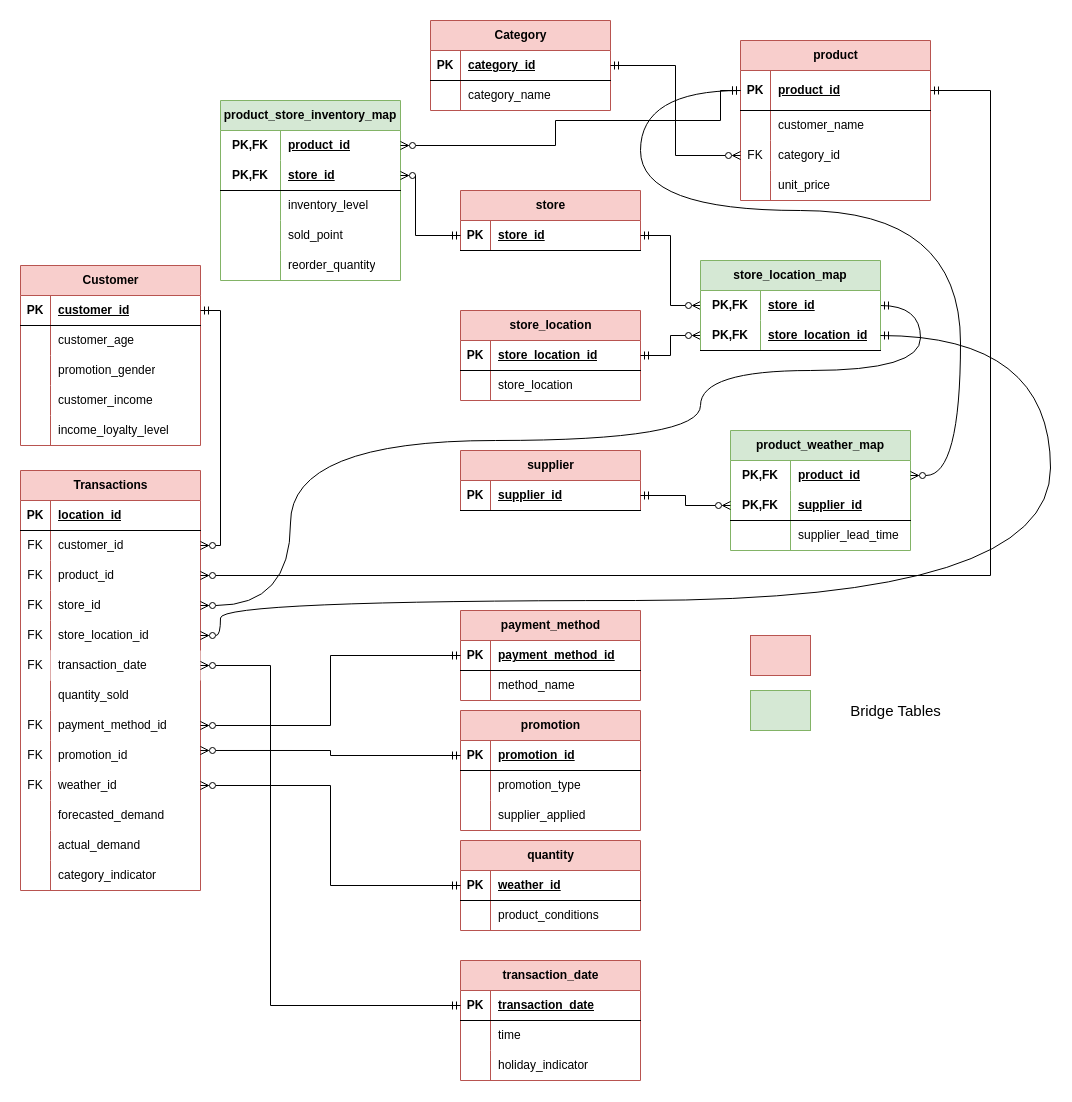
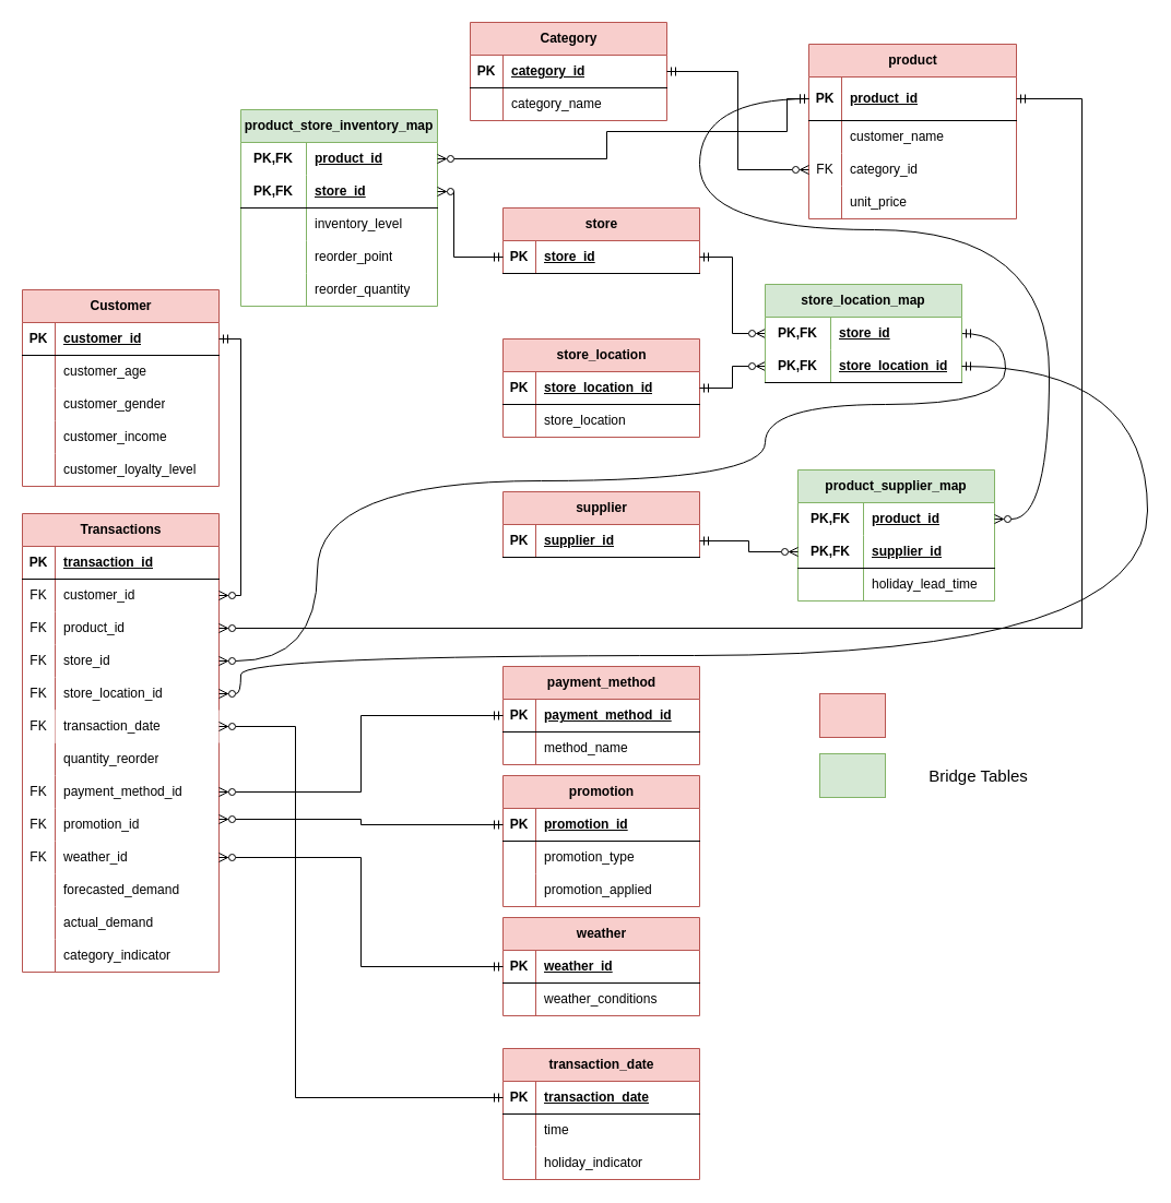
- <mxCell id="90" value="sold_point" style="shape=partialRectangle;connectable=0;fillColor=none;top=0;left=0;bottom=0;right=0;align=left;spacingLeft=6;overflow=hidden;html=1;whiteSpace=wrap;" parent="88" vertex="1"><mxGeometry x="60" width="120" height="30" as="geometry"><mxRectangle width="120" height="30" as="alternateBounds" /></mxGeometry></mxCell>
+ <mxCell id="90" value="reorder_point" style="shape=partialRectangle;connectable=0;fillColor=none;top=0;left=0;bottom=0;right=0;align=left;spacingLeft=6;overflow=hidden;html=1;whiteSpace=wrap;" parent="88" vertex="1"><mxGeometry x="60" width="120" height="30" as="geometry"><mxRectangle width="120" height="30" as="alternateBounds" /></mxGeometry></mxCell>
- <mxCell id="11" value="promotion_gender" style="shape=partialRectangle;connectable=0;fillColor=none;top=0;left=0;bottom=0;right=0;align=left;spacingLeft=6;overflow=hidden;whiteSpace=wrap;html=1;" parent="9" vertex="1"><mxGeometry x="30" width="150" height="30" as="geometry"><mxRectangle width="150" height="30" as="alternateBounds" /></mxGeometry></mxCell>
+ <mxCell id="11" value="customer_gender" style="shape=partialRectangle;connectable=0;fillColor=none;top=0;left=0;bottom=0;right=0;align=left;spacingLeft=6;overflow=hidden;whiteSpace=wrap;html=1;" parent="9" vertex="1"><mxGeometry x="30" width="150" height="30" as="geometry"><mxRectangle width="150" height="30" as="alternateBounds" /></mxGeometry></mxCell>
- <mxCell id="17" value="income_loyalty_level" style="shape=partialRectangle;connectable=0;fillColor=none;top=0;left=0;bottom=0;right=0;align=left;spacingLeft=6;overflow=hidden;whiteSpace=wrap;html=1;" parent="15" vertex="1"><mxGeometry x="30" width="150" height="30" as="geometry"><mxRectangle width="150" height="30" as="alternateBounds" /></mxGeometry></mxCell>
+ <mxCell id="17" value="customer_loyalty_level" style="shape=partialRectangle;connectable=0;fillColor=none;top=0;left=0;bottom=0;right=0;align=left;spacingLeft=6;overflow=hidden;whiteSpace=wrap;html=1;" parent="15" vertex="1"><mxGeometry x="30" width="150" height="30" as="geometry"><mxRectangle width="150" height="30" as="alternateBounds" /></mxGeometry></mxCell>
- <mxCell id="94" value="product_weather_map" style="shape=table;startSize=30;container=1;collapsible=1;childLayout=tableLayout;fixedRows=1;rowLines=0;fontStyle=1;align=center;resizeLast=1;html=1;whiteSpace=wrap;fillColor=#d5e8d4;strokeColor=#82b366;" parent="1" vertex="1"><mxGeometry x="730" y="430" width="180" height="120" as="geometry" /></mxCell>
+ <mxCell id="94" value="product_supplier_map" style="shape=table;startSize=30;container=1;collapsible=1;childLayout=tableLayout;fixedRows=1;rowLines=0;fontStyle=1;align=center;resizeLast=1;html=1;whiteSpace=wrap;fillColor=#d5e8d4;strokeColor=#82b366;" parent="1" vertex="1"><mxGeometry x="730" y="430" width="180" height="120" as="geometry" /></mxCell>
- <mxCell id="109" value="location_id" style="shape=partialRectangle;connectable=0;fillColor=none;top=0;left=0;bottom=0;right=0;align=left;spacingLeft=6;fontStyle=5;overflow=hidden;whiteSpace=wrap;html=1;" parent="107" vertex="1"><mxGeometry x="30" width="150" height="30" as="geometry"><mxRectangle width="150" height="30" as="alternateBounds" /></mxGeometry></mxCell>
+ <mxCell id="109" value="transaction_id" style="shape=partialRectangle;connectable=0;fillColor=none;top=0;left=0;bottom=0;right=0;align=left;spacingLeft=6;fontStyle=5;overflow=hidden;whiteSpace=wrap;html=1;" parent="107" vertex="1"><mxGeometry x="30" width="150" height="30" as="geometry"><mxRectangle width="150" height="30" as="alternateBounds" /></mxGeometry></mxCell>
- <mxCell id="103" value="supplier_lead_time" style="shape=partialRectangle;connectable=0;fillColor=none;top=0;left=0;bottom=0;right=0;align=left;spacingLeft=6;overflow=hidden;html=1;whiteSpace=wrap;" parent="101" vertex="1"><mxGeometry x="60" width="120" height="30" as="geometry"><mxRectangle width="120" height="30" as="alternateBounds" /></mxGeometry></mxCell>
+ <mxCell id="103" value="holiday_lead_time" style="shape=partialRectangle;connectable=0;fillColor=none;top=0;left=0;bottom=0;right=0;align=left;spacingLeft=6;overflow=hidden;html=1;whiteSpace=wrap;" parent="101" vertex="1"><mxGeometry x="60" width="120" height="30" as="geometry"><mxRectangle width="120" height="30" as="alternateBounds" /></mxGeometry></mxCell>
- <mxCell id="127" value="quantity_sold" style="shape=partialRectangle;connectable=0;fillColor=none;top=0;left=0;bottom=0;right=0;align=left;spacingLeft=6;overflow=hidden;whiteSpace=wrap;html=1;" parent="125" vertex="1"><mxGeometry x="30" width="150" height="30" as="geometry"><mxRectangle width="150" height="30" as="alternateBounds" /></mxGeometry></mxCell>
+ <mxCell id="127" value="quantity_reorder" style="shape=partialRectangle;connectable=0;fillColor=none;top=0;left=0;bottom=0;right=0;align=left;spacingLeft=6;overflow=hidden;whiteSpace=wrap;html=1;" parent="125" vertex="1"><mxGeometry x="30" width="150" height="30" as="geometry"><mxRectangle width="150" height="30" as="alternateBounds" /></mxGeometry></mxCell>
- <mxCell id="70" value="supplier_applied" style="shape=partialRectangle;connectable=0;fillColor=none;top=0;left=0;bottom=0;right=0;align=left;spacingLeft=6;overflow=hidden;whiteSpace=wrap;html=1;" parent="68" vertex="1"><mxGeometry x="30" width="150" height="30" as="geometry"><mxRectangle width="150" height="30" as="alternateBounds" /></mxGeometry></mxCell>
+ <mxCell id="70" value="promotion_applied" style="shape=partialRectangle;connectable=0;fillColor=none;top=0;left=0;bottom=0;right=0;align=left;spacingLeft=6;overflow=hidden;whiteSpace=wrap;html=1;" parent="68" vertex="1"><mxGeometry x="30" width="150" height="30" as="geometry"><mxRectangle width="150" height="30" as="alternateBounds" /></mxGeometry></mxCell>
- <mxCell id="71" value="quantity" style="shape=table;startSize=30;container=1;collapsible=1;childLayout=tableLayout;fixedRows=1;rowLines=0;fontStyle=1;align=center;resizeLast=1;html=1;fillColor=#f8cecc;strokeColor=#b85450;" parent="1" vertex="1"><mxGeometry x="460" y="840" width="180" height="90" as="geometry" /></mxCell>
+ <mxCell id="71" value="weather" style="shape=table;startSize=30;container=1;collapsible=1;childLayout=tableLayout;fixedRows=1;rowLines=0;fontStyle=1;align=center;resizeLast=1;html=1;fillColor=#f8cecc;strokeColor=#b85450;" parent="1" vertex="1"><mxGeometry x="460" y="840" width="180" height="90" as="geometry" /></mxCell>
- <mxCell id="77" value="product_conditions" style="shape=partialRectangle;connectable=0;fillColor=none;top=0;left=0;bottom=0;right=0;align=left;spacingLeft=6;overflow=hidden;whiteSpace=wrap;html=1;" parent="75" vertex="1"><mxGeometry x="30" width="150" height="30" as="geometry"><mxRectangle width="150" height="30" as="alternateBounds" /></mxGeometry></mxCell>
+ <mxCell id="77" value="weather_conditions" style="shape=partialRectangle;connectable=0;fillColor=none;top=0;left=0;bottom=0;right=0;align=left;spacingLeft=6;overflow=hidden;whiteSpace=wrap;html=1;" parent="75" vertex="1"><mxGeometry x="30" width="150" height="30" as="geometry"><mxRectangle width="150" height="30" as="alternateBounds" /></mxGeometry></mxCell>
